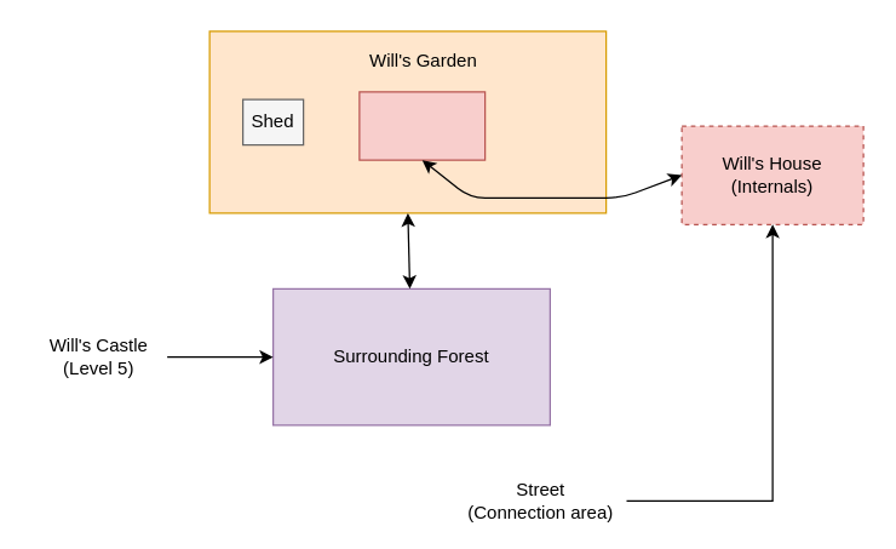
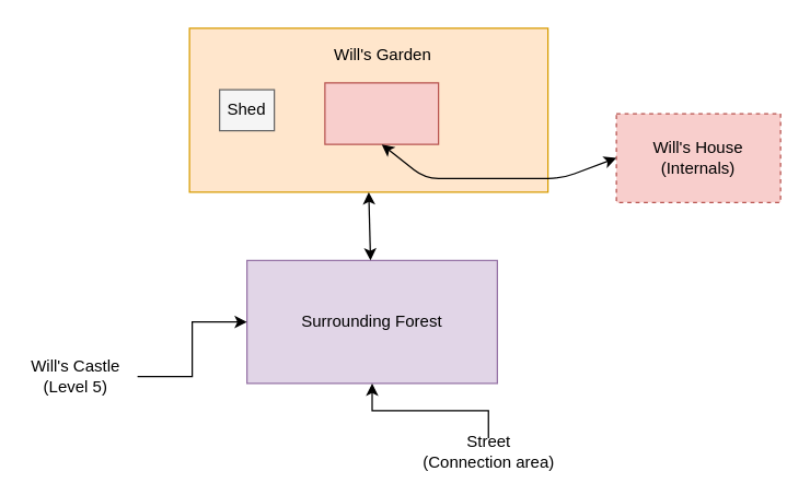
- <mxCell id="6" value="Will's Castle&lt;br&gt;(Level 5)" style="text;html=1;strokeColor=none;fillColor=none;align=center;verticalAlign=middle;whiteSpace=wrap;rounded=0;" vertex="1" parent="1"><mxGeometry x="20" y="225" width="90" height="20" as="geometry" /></mxCell>
+ <mxCell id="6" value="Will's Castle&lt;br&gt;(Level 5)" style="text;html=1;strokeColor=none;fillColor=none;align=center;verticalAlign=middle;whiteSpace=wrap;rounded=0;" vertex="1" parent="1"><mxGeometry x="10" y="265" width="90" height="20" as="geometry" /></mxCell>
- <mxCell id="13" style="edgeStyle=orthogonalEdgeStyle;rounded=0;orthogonalLoop=1;jettySize=auto;html=1;" edge="1" parent="1" source="14" target="11"><mxGeometry relative="1" as="geometry" /></mxCell>
+ <mxCell id="13" style="edgeStyle=orthogonalEdgeStyle;rounded=0;orthogonalLoop=1;jettySize=auto;html=1;entryX=0.5;entryY=1;entryDx=0;entryDy=0;" edge="1" parent="1" source="14" target="2"><mxGeometry relative="1" as="geometry" /></mxCell>
